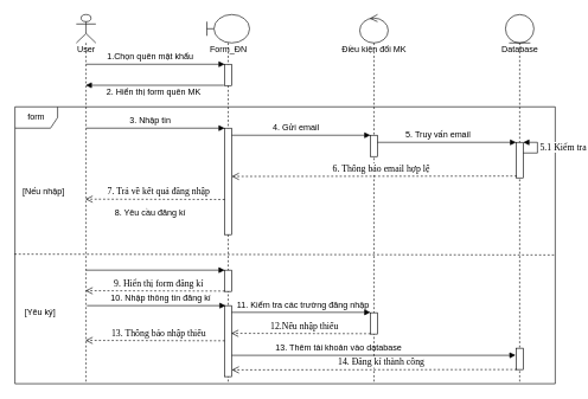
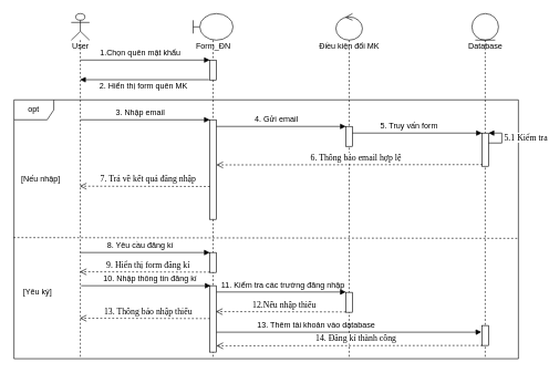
- <mxCell id="15" value="form" style="shape=umlFrame;whiteSpace=wrap;html=1;" parent="1" vertex="1"><mxGeometry x="20" y="150" width="760" height="390" as="geometry" /></mxCell>
+ <mxCell id="15" value="opt" style="shape=umlFrame;whiteSpace=wrap;html=1;" parent="1" vertex="1"><mxGeometry x="20" y="150" width="760" height="390" as="geometry" /></mxCell>
- <mxCell id="21" value="3. Nhập tin" style="text;html=1;align=center;verticalAlign=middle;resizable=0;points=[];autosize=1;strokeColor=none;fillColor=none;" parent="1" vertex="1"><mxGeometry x="165" y="160" width="90" height="20" as="geometry" /></mxCell>
+ <mxCell id="21" value="3. Nhập email" style="text;html=1;align=center;verticalAlign=middle;resizable=0;points=[];autosize=1;strokeColor=none;fillColor=none;" parent="1" vertex="1"><mxGeometry x="165" y="160" width="90" height="20" as="geometry" /></mxCell>
- <mxCell id="25" value="5. Truy vấn email" style="text;html=1;align=center;verticalAlign=middle;resizable=0;points=[];autosize=1;strokeColor=none;fillColor=none;" parent="1" vertex="1"><mxGeometry x="560" y="180" width="110" height="20" as="geometry" /></mxCell>
+ <mxCell id="25" value="5. Truy vấn form" style="text;html=1;align=center;verticalAlign=middle;resizable=0;points=[];autosize=1;strokeColor=none;fillColor=none;" parent="1" vertex="1"><mxGeometry x="560" y="180" width="110" height="20" as="geometry" /></mxCell>
- <mxCell id="33" value="8. Yêu cầu đăng kí" style="text;html=1;align=center;verticalAlign=middle;resizable=0;points=[];autosize=1;strokeColor=none;fillColor=none;" parent="1" vertex="1"><mxGeometry x="150" y="290" width="120" height="20" as="geometry" /></mxCell>
+ <mxCell id="33" value="8. Yêu cầu đăng kí" style="text;html=1;align=center;verticalAlign=middle;resizable=0;points=[];autosize=1;strokeColor=none;fillColor=none;" parent="1" vertex="1"><mxGeometry x="150" y="360" width="120" height="20" as="geometry" /></mxCell>
